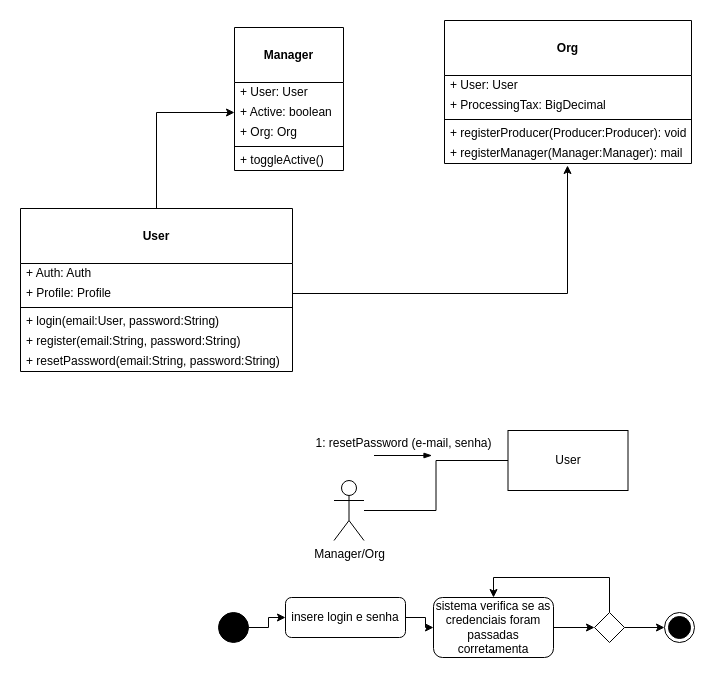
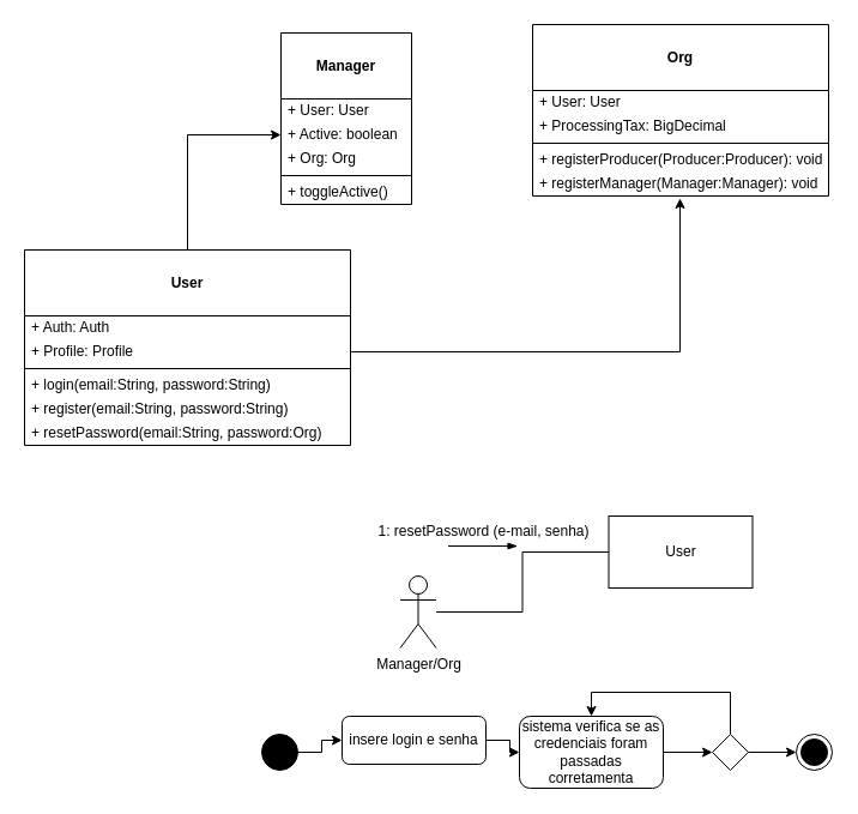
- <mxCell id="36" value="+ registerManager(Manager:Manager): mail" style="text;html=1;strokeColor=none;fillColor=none;align=left;verticalAlign=middle;spacingLeft=4;spacingRight=4;overflow=hidden;rotatable=0;points=[[0,0.5],[1,0.5]];portConstraint=eastwest;whiteSpace=wrap;" parent="31" vertex="1"><mxGeometry y="123" width="247" height="20" as="geometry" /></mxCell>
+ <mxCell id="36" value="+ registerManager(Manager:Manager): void" style="text;html=1;strokeColor=none;fillColor=none;align=left;verticalAlign=middle;spacingLeft=4;spacingRight=4;overflow=hidden;rotatable=0;points=[[0,0.5],[1,0.5]];portConstraint=eastwest;whiteSpace=wrap;" parent="31" vertex="1"><mxGeometry y="123" width="247" height="20" as="geometry" /></mxCell>
- <mxCell id="22" value="+ login(email:User, password:String)" style="text;html=1;strokeColor=none;fillColor=none;align=left;verticalAlign=middle;spacingLeft=4;spacingRight=4;overflow=hidden;rotatable=0;points=[[0,0.5],[1,0.5]];portConstraint=eastwest;whiteSpace=wrap;" parent="18" vertex="1"><mxGeometry y="103" width="272" height="20" as="geometry" /></mxCell>
+ <mxCell id="22" value="+ login(email:String, password:String)" style="text;html=1;strokeColor=none;fillColor=none;align=left;verticalAlign=middle;spacingLeft=4;spacingRight=4;overflow=hidden;rotatable=0;points=[[0,0.5],[1,0.5]];portConstraint=eastwest;whiteSpace=wrap;" parent="18" vertex="1"><mxGeometry y="103" width="272" height="20" as="geometry" /></mxCell>
- <mxCell id="24" value="+ resetPassword(email:String, password:String)" style="text;html=1;strokeColor=none;fillColor=none;align=left;verticalAlign=middle;spacingLeft=4;spacingRight=4;overflow=hidden;rotatable=0;points=[[0,0.5],[1,0.5]];portConstraint=eastwest;whiteSpace=wrap;" parent="18" vertex="1"><mxGeometry y="143" width="272" height="20" as="geometry" /></mxCell>
+ <mxCell id="24" value="+ resetPassword(email:String, password:Org)" style="text;html=1;strokeColor=none;fillColor=none;align=left;verticalAlign=middle;spacingLeft=4;spacingRight=4;overflow=hidden;rotatable=0;points=[[0,0.5],[1,0.5]];portConstraint=eastwest;whiteSpace=wrap;" parent="18" vertex="1"><mxGeometry y="143" width="272" height="20" as="geometry" /></mxCell>
